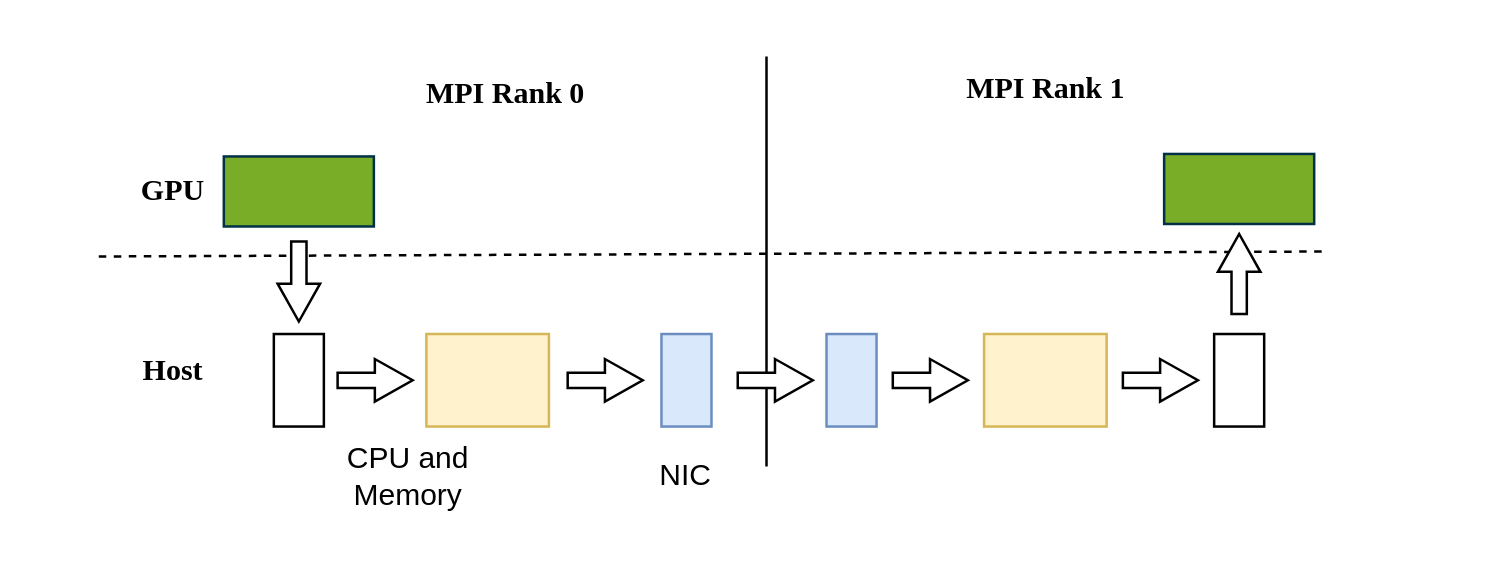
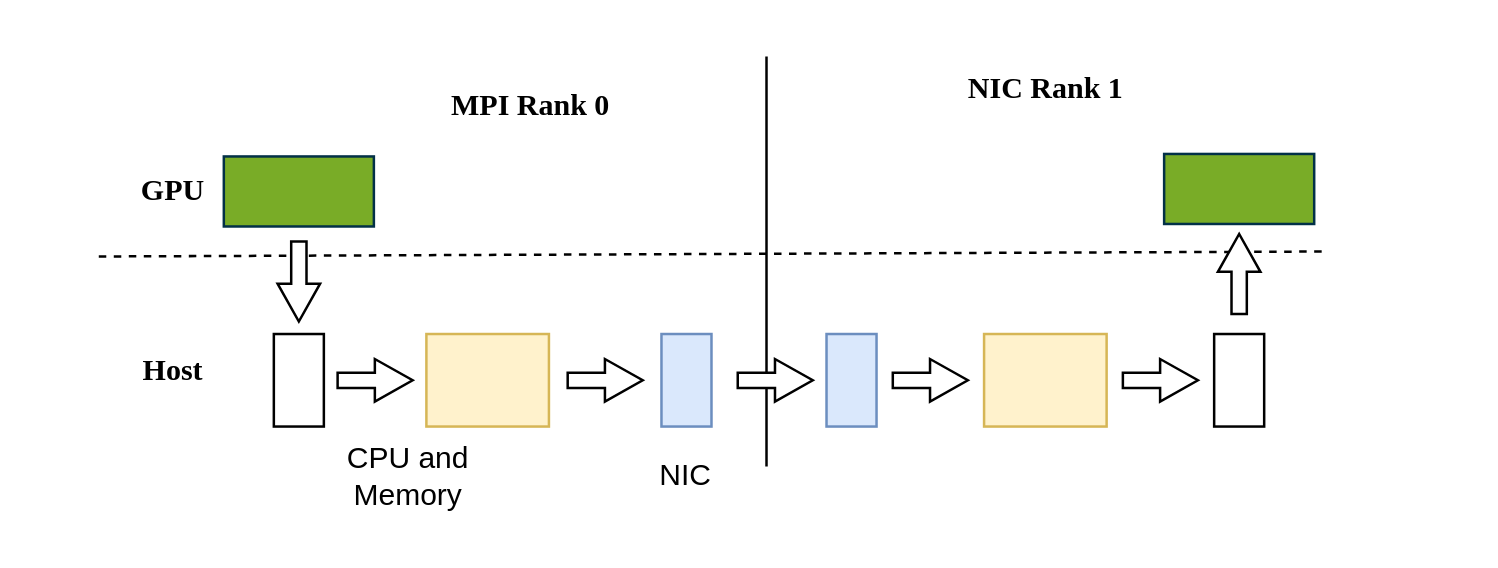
- <mxCell id="4" value="&lt;font&gt;&lt;b&gt;MPI Rank 1&lt;/b&gt;&lt;/font&gt;" style="text;html=1;align=center;verticalAlign=middle;whiteSpace=wrap;rounded=0;fontFamily=Times New Roman;" parent="1" vertex="1"><mxGeometry x="373.5" y="20" width="88" height="30" as="geometry" /></mxCell>
+ <mxCell id="4" value="&lt;font&gt;&lt;b&gt;NIC Rank 1&lt;/b&gt;&lt;/font&gt;" style="text;html=1;align=center;verticalAlign=middle;whiteSpace=wrap;rounded=0;fontFamily=Times New Roman;" parent="1" vertex="1"><mxGeometry x="373.5" y="20" width="88" height="30" as="geometry" /></mxCell>
- <mxCell id="3" value="&lt;font&gt;&lt;b&gt;MPI Rank 0&lt;/b&gt;&lt;/font&gt;" style="text;html=1;align=center;verticalAlign=middle;whiteSpace=wrap;rounded=0;fontFamily=Times New Roman;" parent="1" vertex="1"><mxGeometry x="158" y="22" width="88" height="30" as="geometry" /></mxCell>
+ <mxCell id="3" value="&lt;font&gt;&lt;b&gt;MPI Rank 0&lt;/b&gt;&lt;/font&gt;" style="text;html=1;align=center;verticalAlign=middle;whiteSpace=wrap;rounded=0;fontFamily=Times New Roman;" parent="1" vertex="1"><mxGeometry x="168" y="27" width="88" height="30" as="geometry" /></mxCell>
